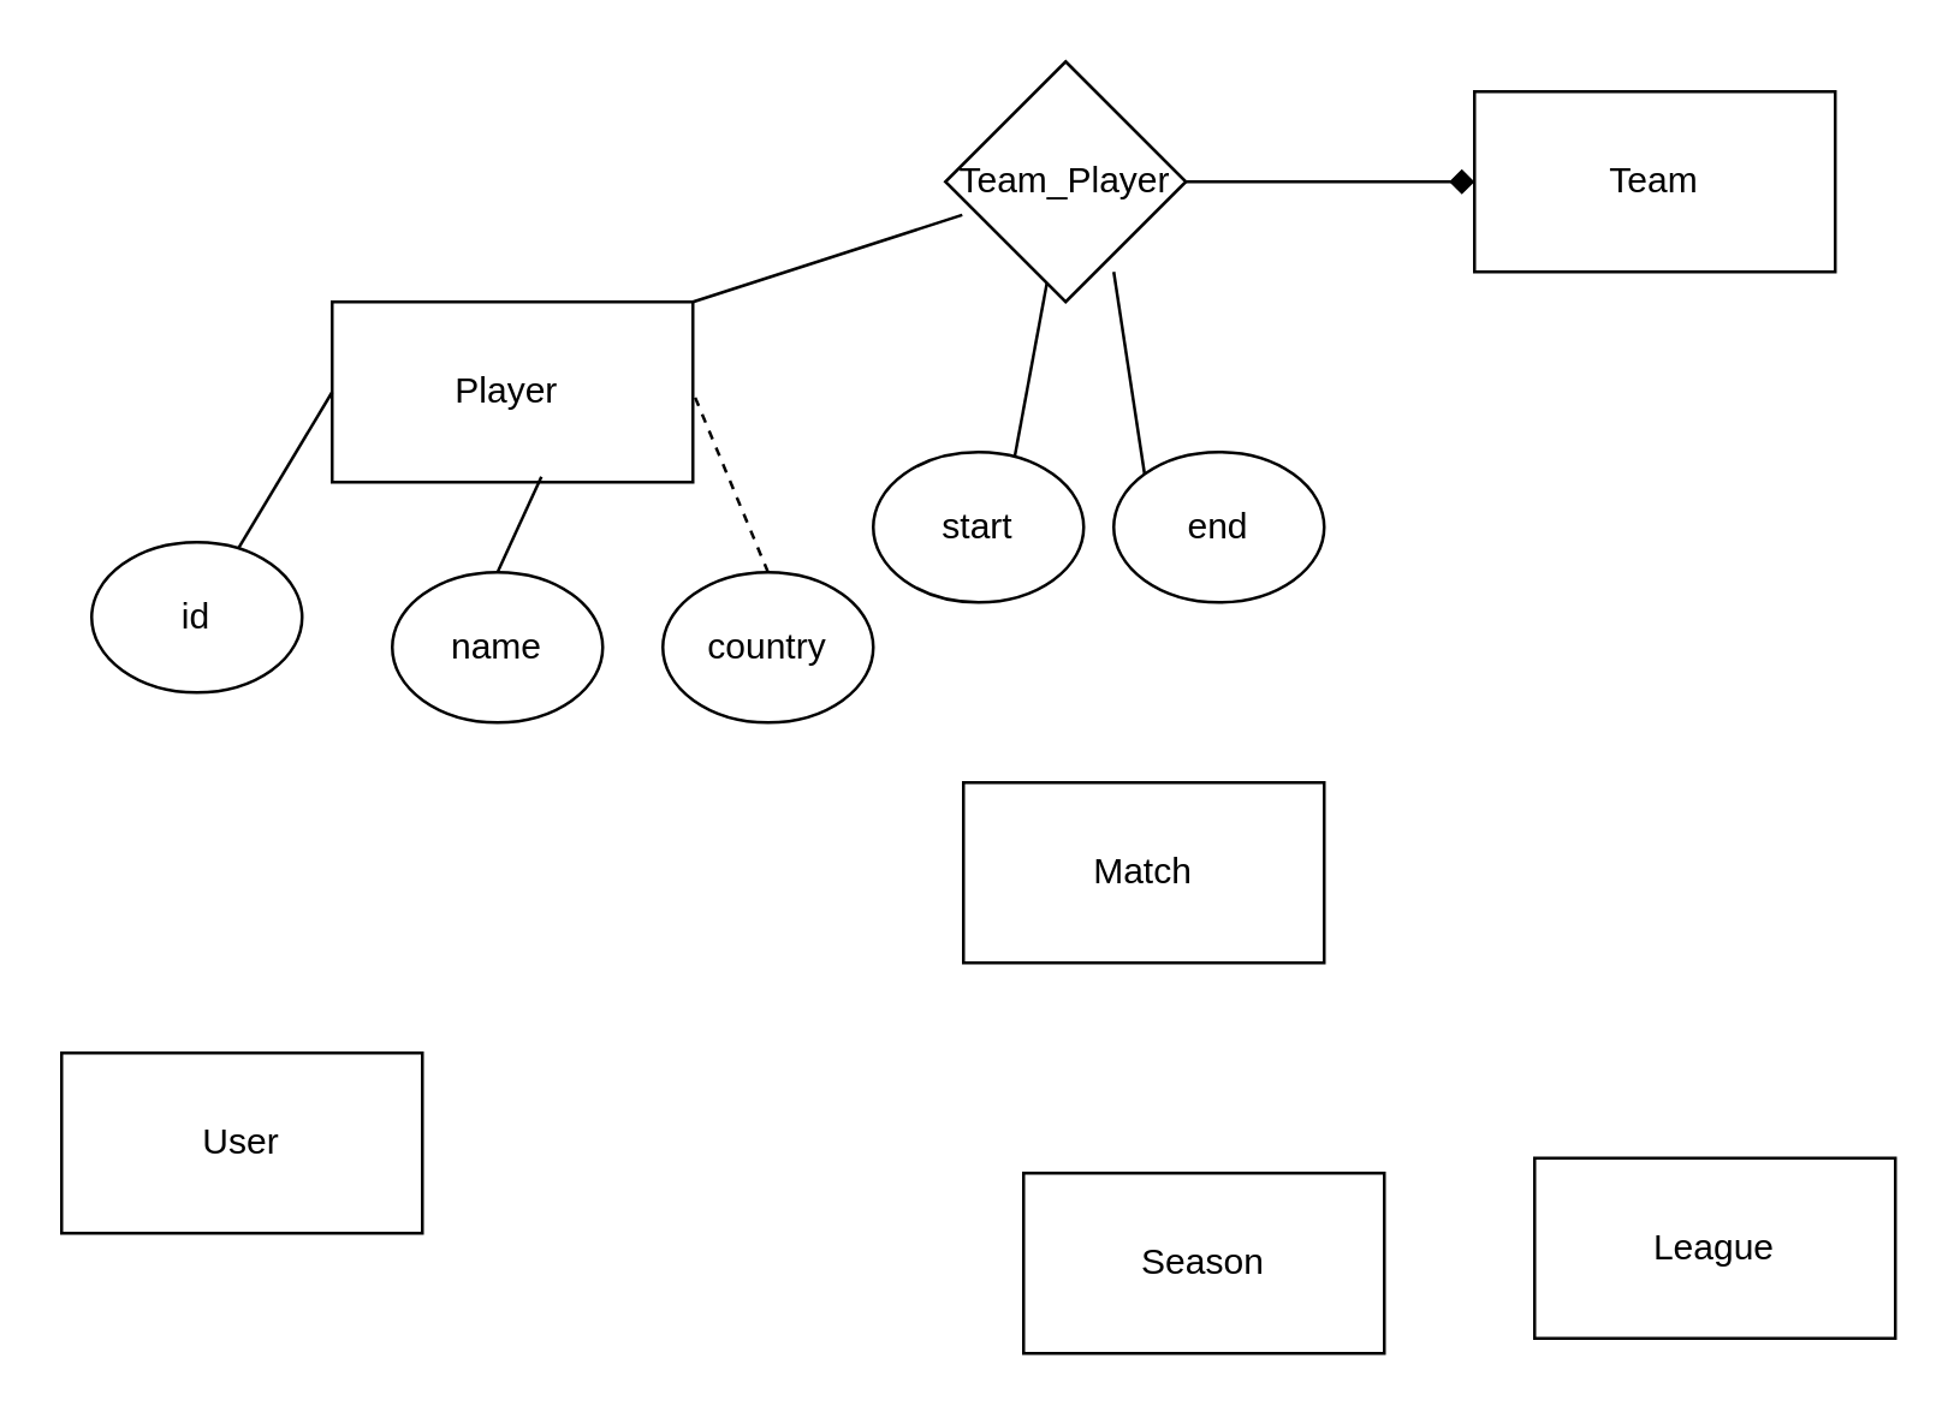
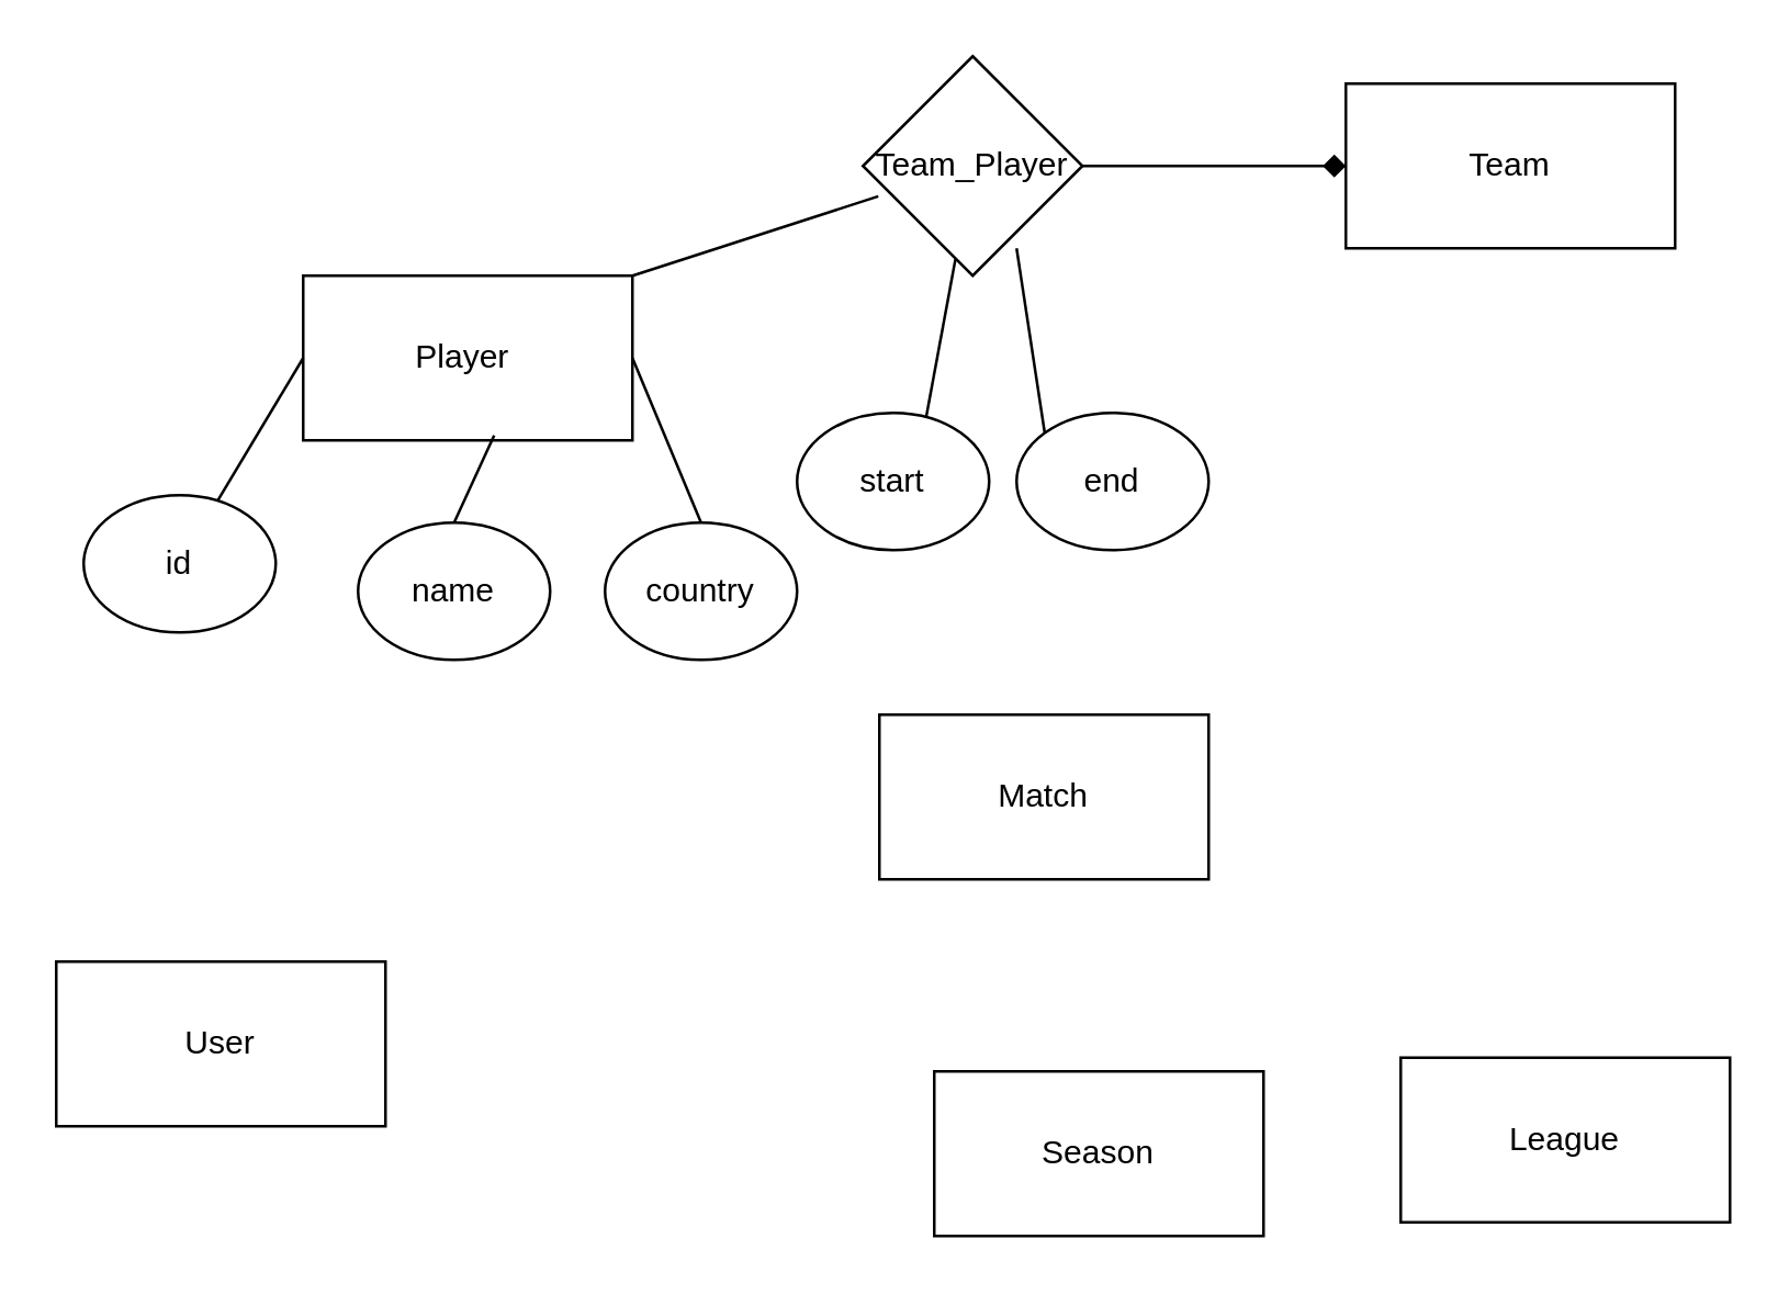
- <mxCell id="13" value="" style="endArrow=none;html=1;rounded=0;entryX=1;entryY=0.5;entryDx=0;entryDy=0;exitX=0.5;exitY=0;exitDx=0;exitDy=0;dashed=1;" edge="1" parent="1" source="10" target="2"><mxGeometry width="50" height="50" relative="1" as="geometry"><mxPoint x="240" y="210" as="sourcePoint" /><mxPoint x="290" y="160" as="targetPoint" /></mxGeometry></mxCell>
+ <mxCell id="13" value="" style="endArrow=none;html=1;rounded=0;entryX=1;entryY=0.5;entryDx=0;entryDy=0;exitX=0.5;exitY=0;exitDx=0;exitDy=0;" edge="1" parent="1" source="10" target="2"><mxGeometry width="50" height="50" relative="1" as="geometry"><mxPoint x="240" y="210" as="sourcePoint" /><mxPoint x="290" y="160" as="targetPoint" /></mxGeometry></mxCell>
